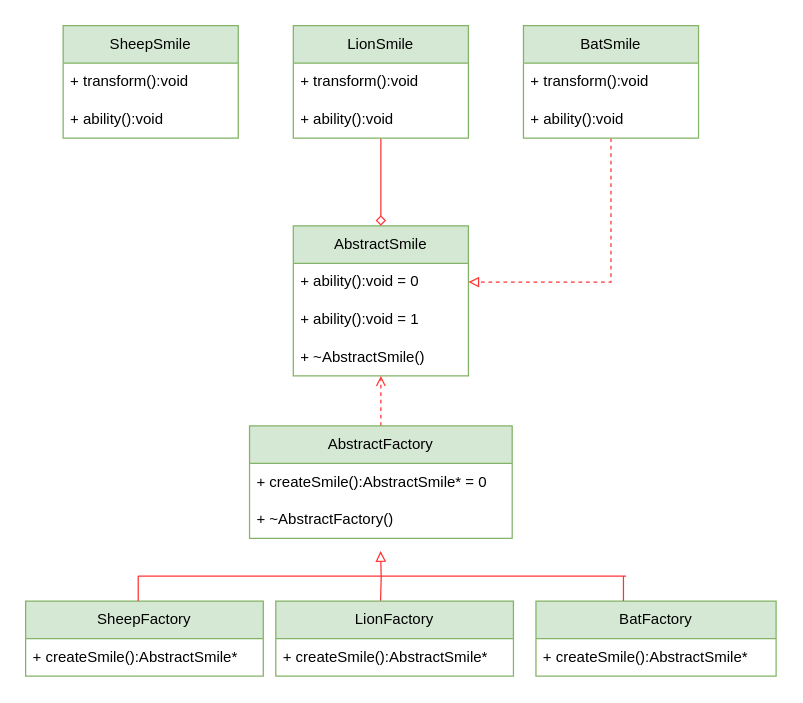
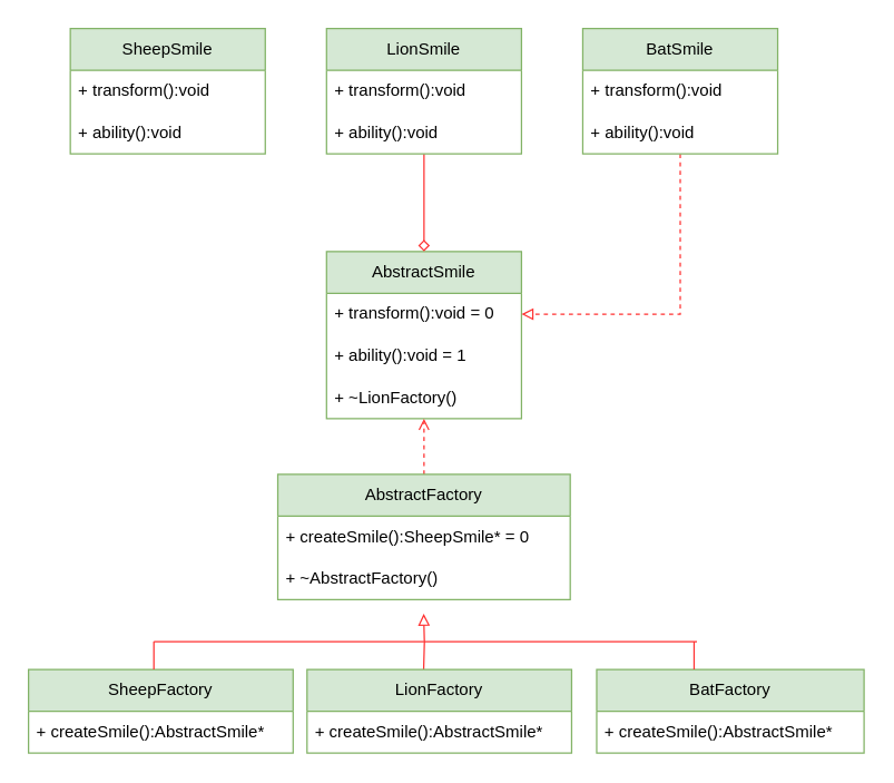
- <mxCell id="3" value="+ ability():void = 0" style="text;strokeColor=none;fillColor=none;align=left;verticalAlign=middle;spacingLeft=4;spacingRight=4;overflow=hidden;points=[[0,0.5],[1,0.5]];portConstraint=eastwest;rotatable=0;whiteSpace=wrap;html=1;" vertex="1" parent="2"><mxGeometry y="30" width="140" height="30" as="geometry" /></mxCell>
+ <mxCell id="3" value="+ transform():void = 0" style="text;strokeColor=none;fillColor=none;align=left;verticalAlign=middle;spacingLeft=4;spacingRight=4;overflow=hidden;points=[[0,0.5],[1,0.5]];portConstraint=eastwest;rotatable=0;whiteSpace=wrap;html=1;" vertex="1" parent="2"><mxGeometry y="30" width="140" height="30" as="geometry" /></mxCell>
- <mxCell id="5" value="+ ~AbstractSmile()" style="text;strokeColor=none;fillColor=none;align=left;verticalAlign=middle;spacingLeft=4;spacingRight=4;overflow=hidden;points=[[0,0.5],[1,0.5]];portConstraint=eastwest;rotatable=0;whiteSpace=wrap;html=1;" vertex="1" parent="2"><mxGeometry y="90" width="140" height="30" as="geometry" /></mxCell>
+ <mxCell id="5" value="+ ~LionFactory()" style="text;strokeColor=none;fillColor=none;align=left;verticalAlign=middle;spacingLeft=4;spacingRight=4;overflow=hidden;points=[[0,0.5],[1,0.5]];portConstraint=eastwest;rotatable=0;whiteSpace=wrap;html=1;" vertex="1" parent="2"><mxGeometry y="90" width="140" height="30" as="geometry" /></mxCell>
- <mxCell id="19" value="+ createSmile():AbstractSmile* = 0" style="text;strokeColor=none;fillColor=none;align=left;verticalAlign=middle;spacingLeft=4;spacingRight=4;overflow=hidden;points=[[0,0.5],[1,0.5]];portConstraint=eastwest;rotatable=0;whiteSpace=wrap;html=1;" vertex="1" parent="18"><mxGeometry y="30" width="210" height="30" as="geometry" /></mxCell>
+ <mxCell id="19" value="+ createSmile():SheepSmile* = 0" style="text;strokeColor=none;fillColor=none;align=left;verticalAlign=middle;spacingLeft=4;spacingRight=4;overflow=hidden;points=[[0,0.5],[1,0.5]];portConstraint=eastwest;rotatable=0;whiteSpace=wrap;html=1;" vertex="1" parent="18"><mxGeometry y="30" width="210" height="30" as="geometry" /></mxCell>
